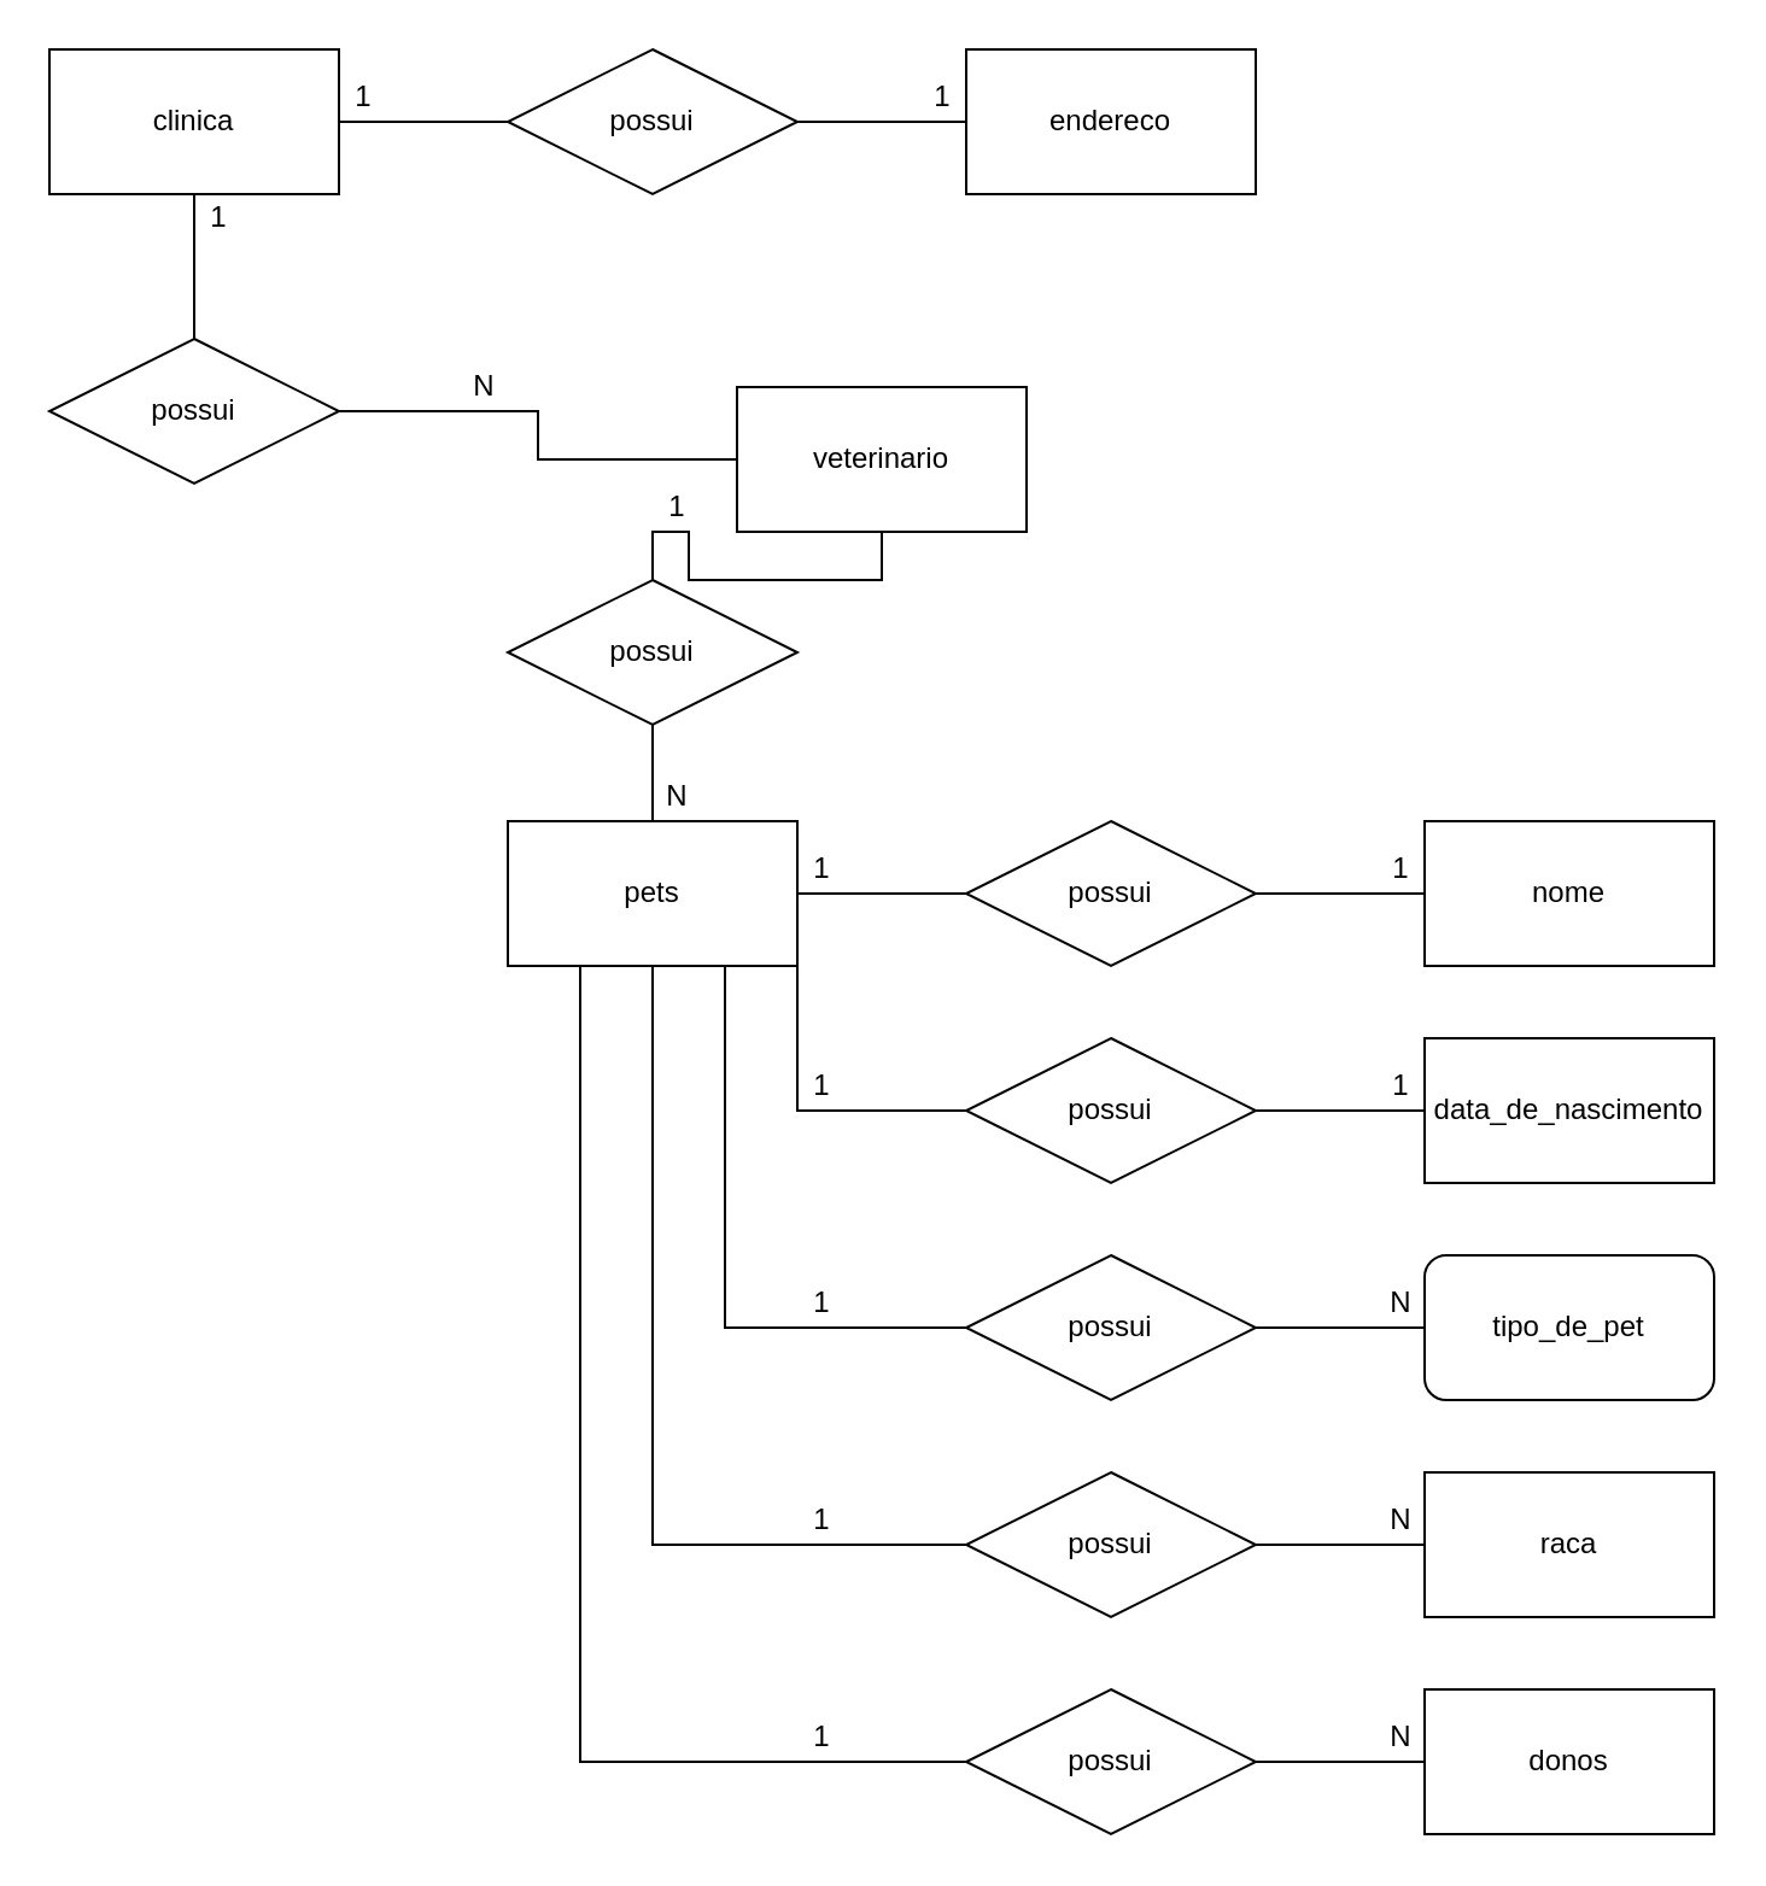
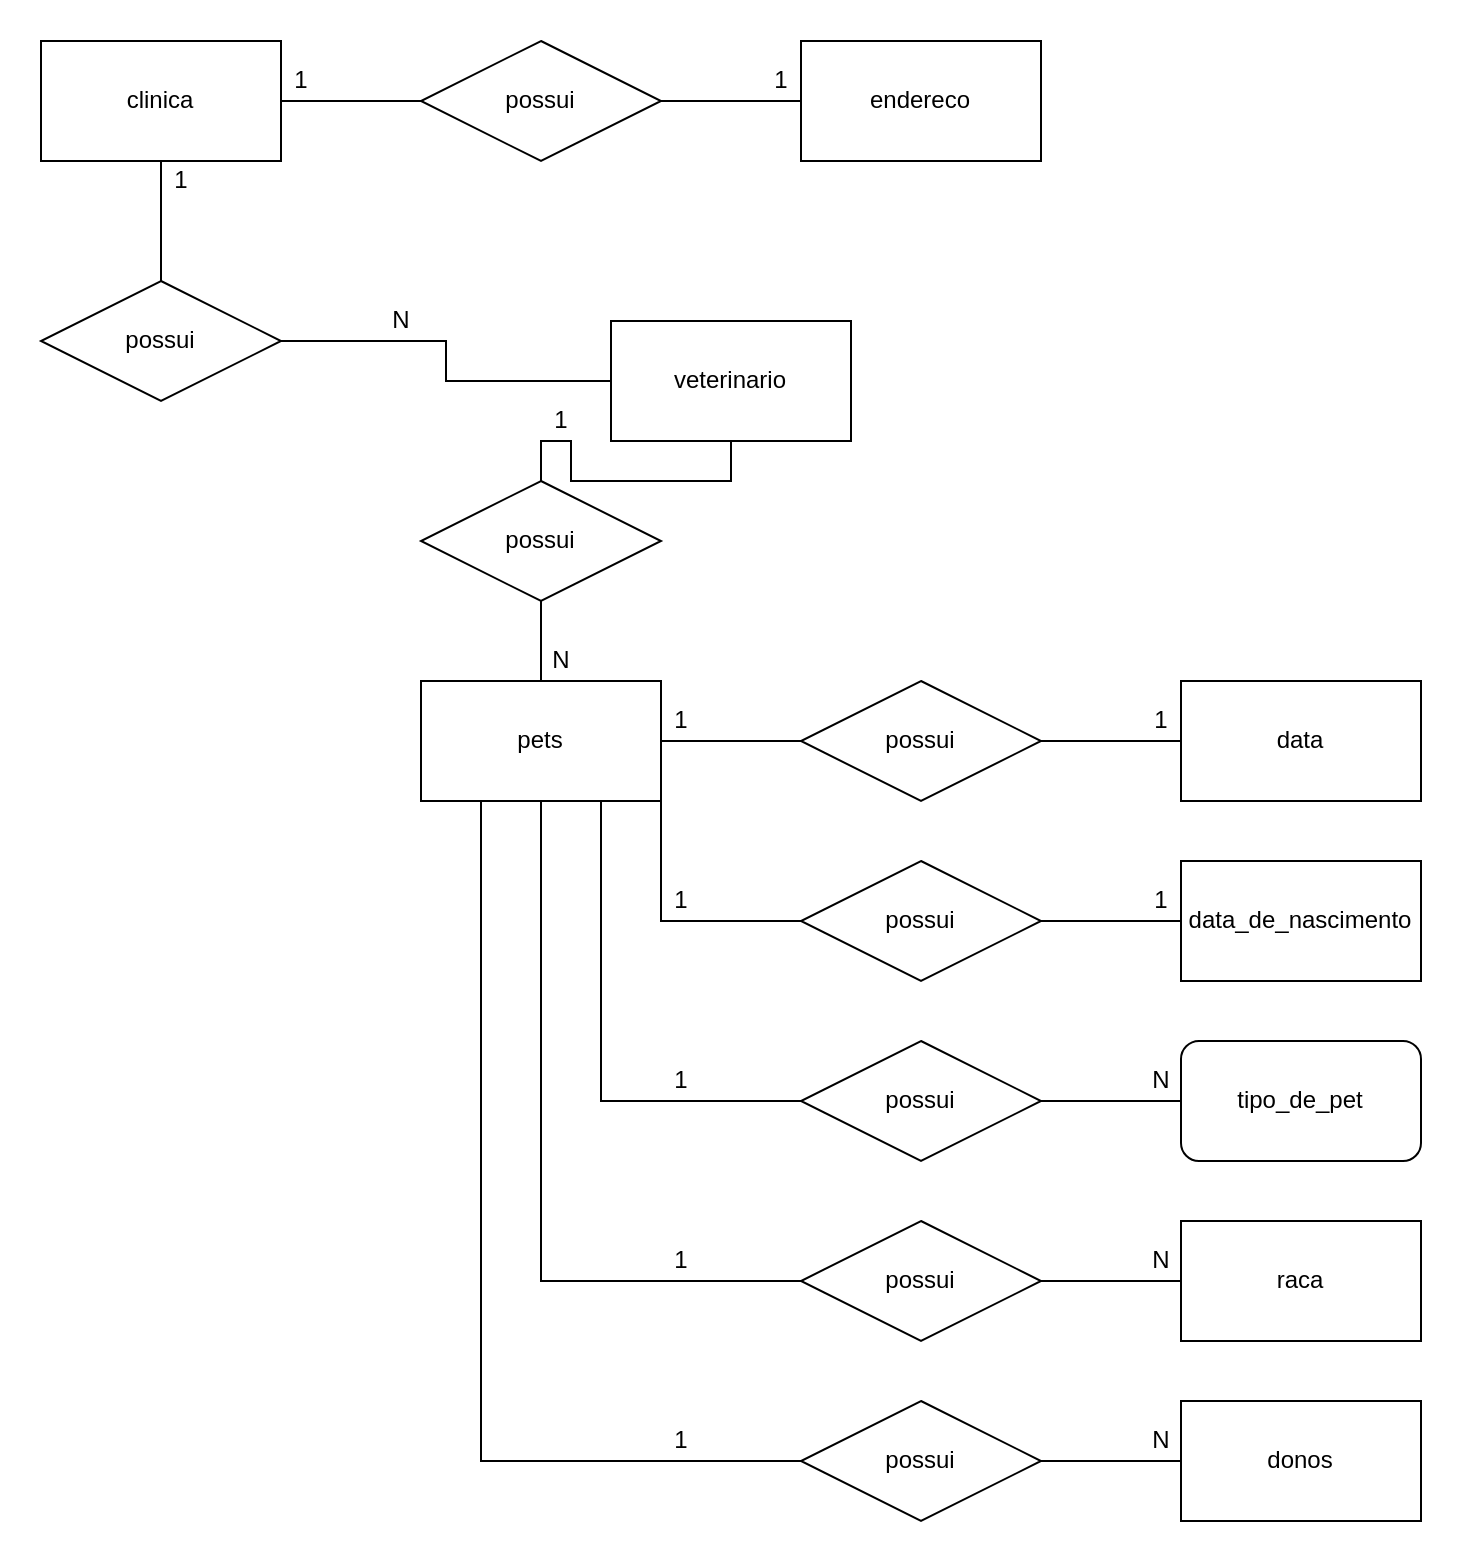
- <mxCell id="19" value="nome" style="rounded=0;whiteSpace=wrap;html=1;" vertex="1" parent="1"><mxGeometry x="590" y="340" width="120" height="60" as="geometry" /></mxCell>
+ <mxCell id="19" value="data" style="rounded=0;whiteSpace=wrap;html=1;" vertex="1" parent="1"><mxGeometry x="590" y="340" width="120" height="60" as="geometry" /></mxCell>
